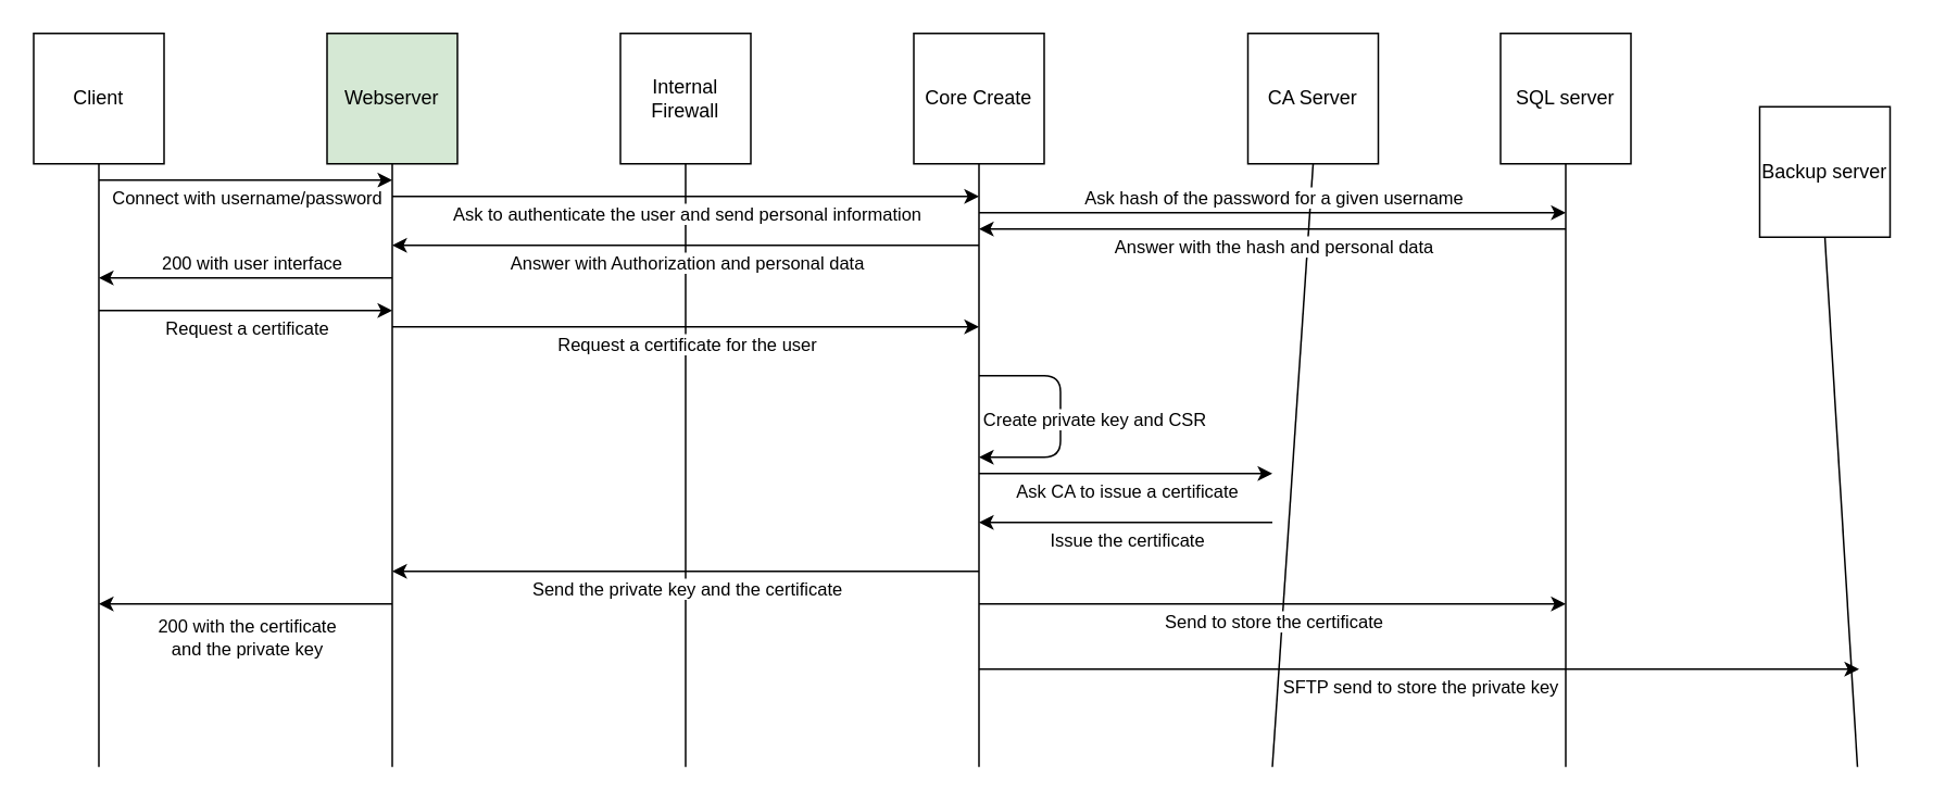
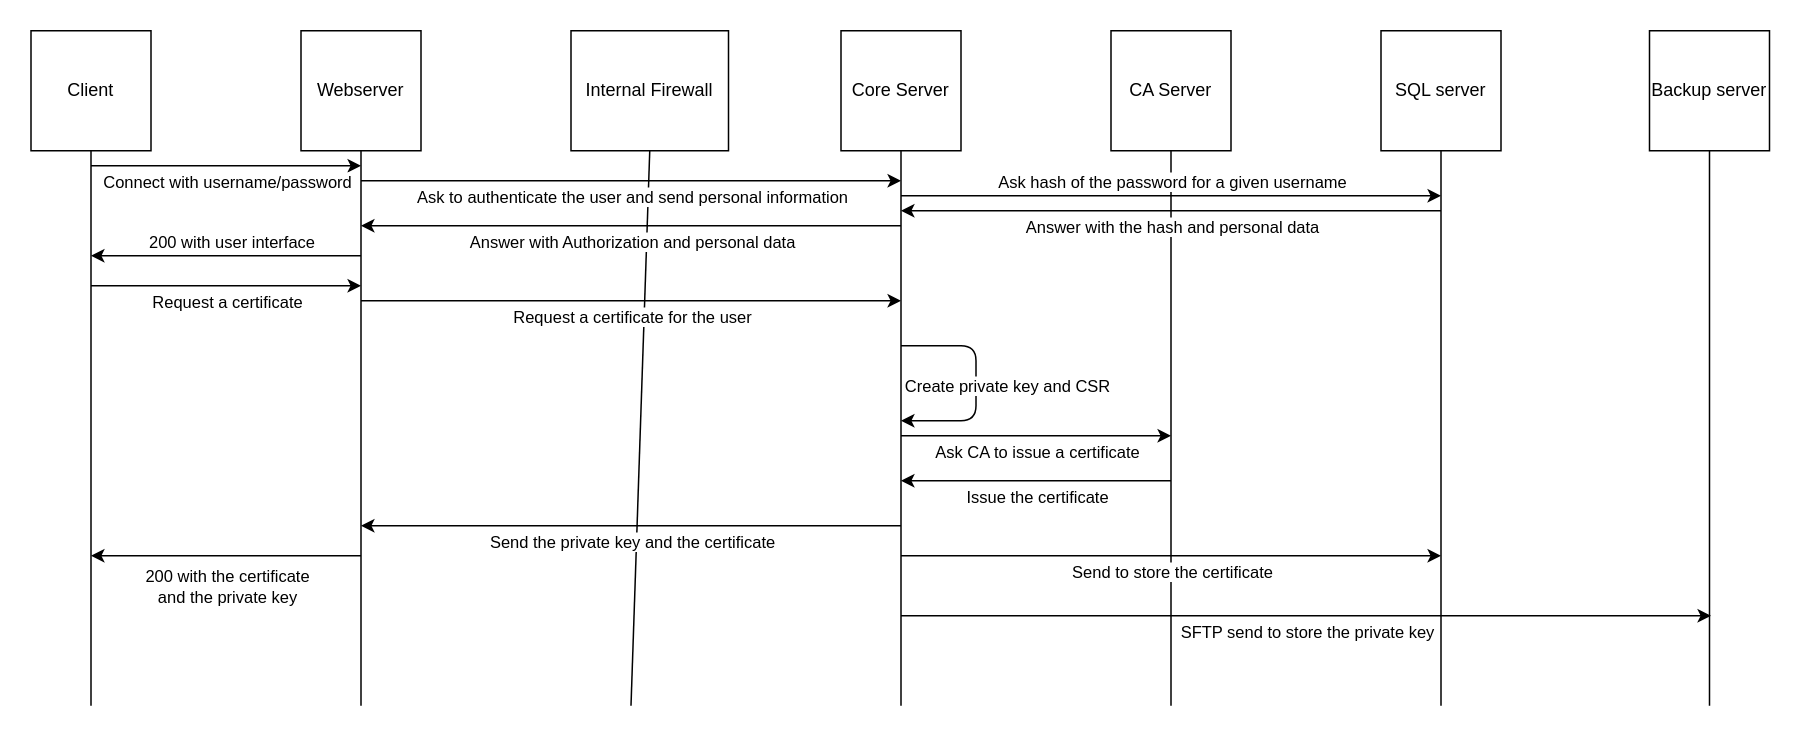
- <mxCell id="3" value="Webserver" style="whiteSpace=wrap;html=1;aspect=fixed;fillColor=#d5e8d4;" parent="1" vertex="1"><mxGeometry x="200" y="20" width="80" height="80" as="geometry" /></mxCell>
+ <mxCell id="3" value="Webserver" style="whiteSpace=wrap;html=1;aspect=fixed;" parent="1" vertex="1"><mxGeometry x="200" y="20" width="80" height="80" as="geometry" /></mxCell>
- <mxCell id="4" value="Internal Firewall" style="whiteSpace=wrap;html=1;aspect=fixed;" parent="1" vertex="1"><mxGeometry x="380" y="20" width="80" height="80" as="geometry" /></mxCell>
+ <mxCell id="4" value="Internal Firewall" style="whiteSpace=wrap;html=1;aspect=fixed;" parent="1" vertex="1"><mxGeometry x="380" y="20" width="105" height="80" as="geometry" /></mxCell>
- <mxCell id="5" value="Core Create" style="whiteSpace=wrap;html=1;aspect=fixed;" parent="1" vertex="1"><mxGeometry x="560" y="20" width="80" height="80" as="geometry" /></mxCell>
+ <mxCell id="5" value="Core Server" style="whiteSpace=wrap;html=1;aspect=fixed;" parent="1" vertex="1"><mxGeometry x="560" y="20" width="80" height="80" as="geometry" /></mxCell>
- <mxCell id="6" value="CA Server" style="whiteSpace=wrap;html=1;aspect=fixed;" parent="1" vertex="1"><mxGeometry x="765" y="20" width="80" height="80" as="geometry" /></mxCell>
+ <mxCell id="6" value="CA Server" style="whiteSpace=wrap;html=1;aspect=fixed;" parent="1" vertex="1"><mxGeometry x="740" y="20" width="80" height="80" as="geometry" /></mxCell>
- <mxCell id="7" value="Backup server" style="whiteSpace=wrap;html=1;aspect=fixed;" parent="1" vertex="1"><mxGeometry x="1079" y="65" width="80" height="80" as="geometry" /></mxCell>
+ <mxCell id="7" value="Backup server" style="whiteSpace=wrap;html=1;aspect=fixed;" parent="1" vertex="1"><mxGeometry x="1099" y="20" width="80" height="80" as="geometry" /></mxCell>
